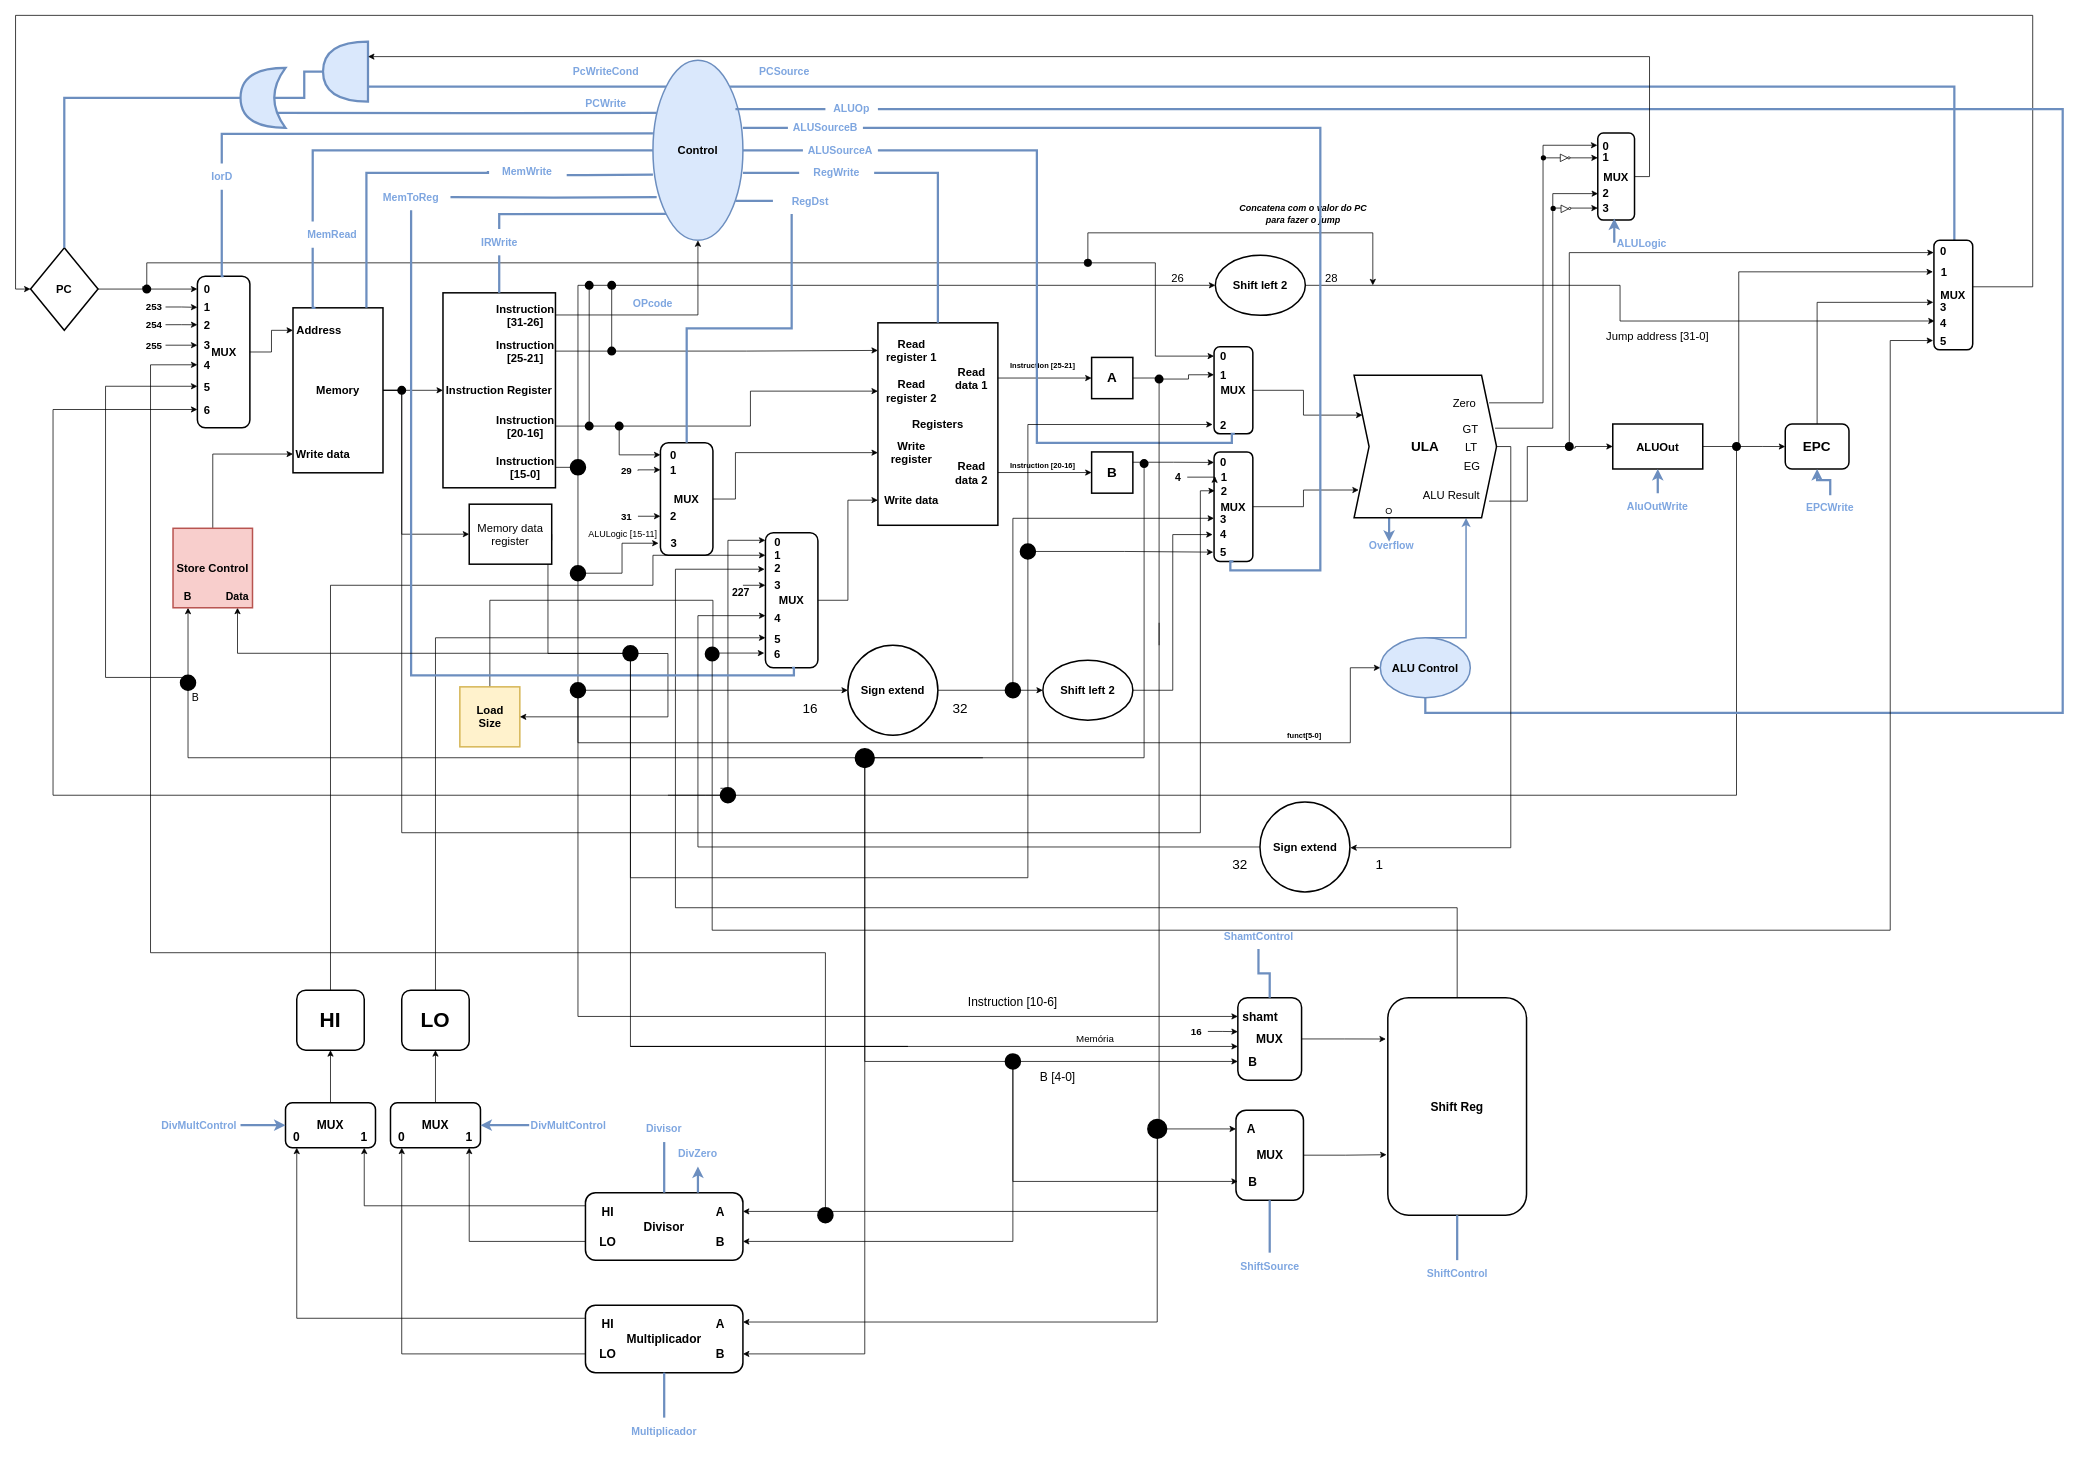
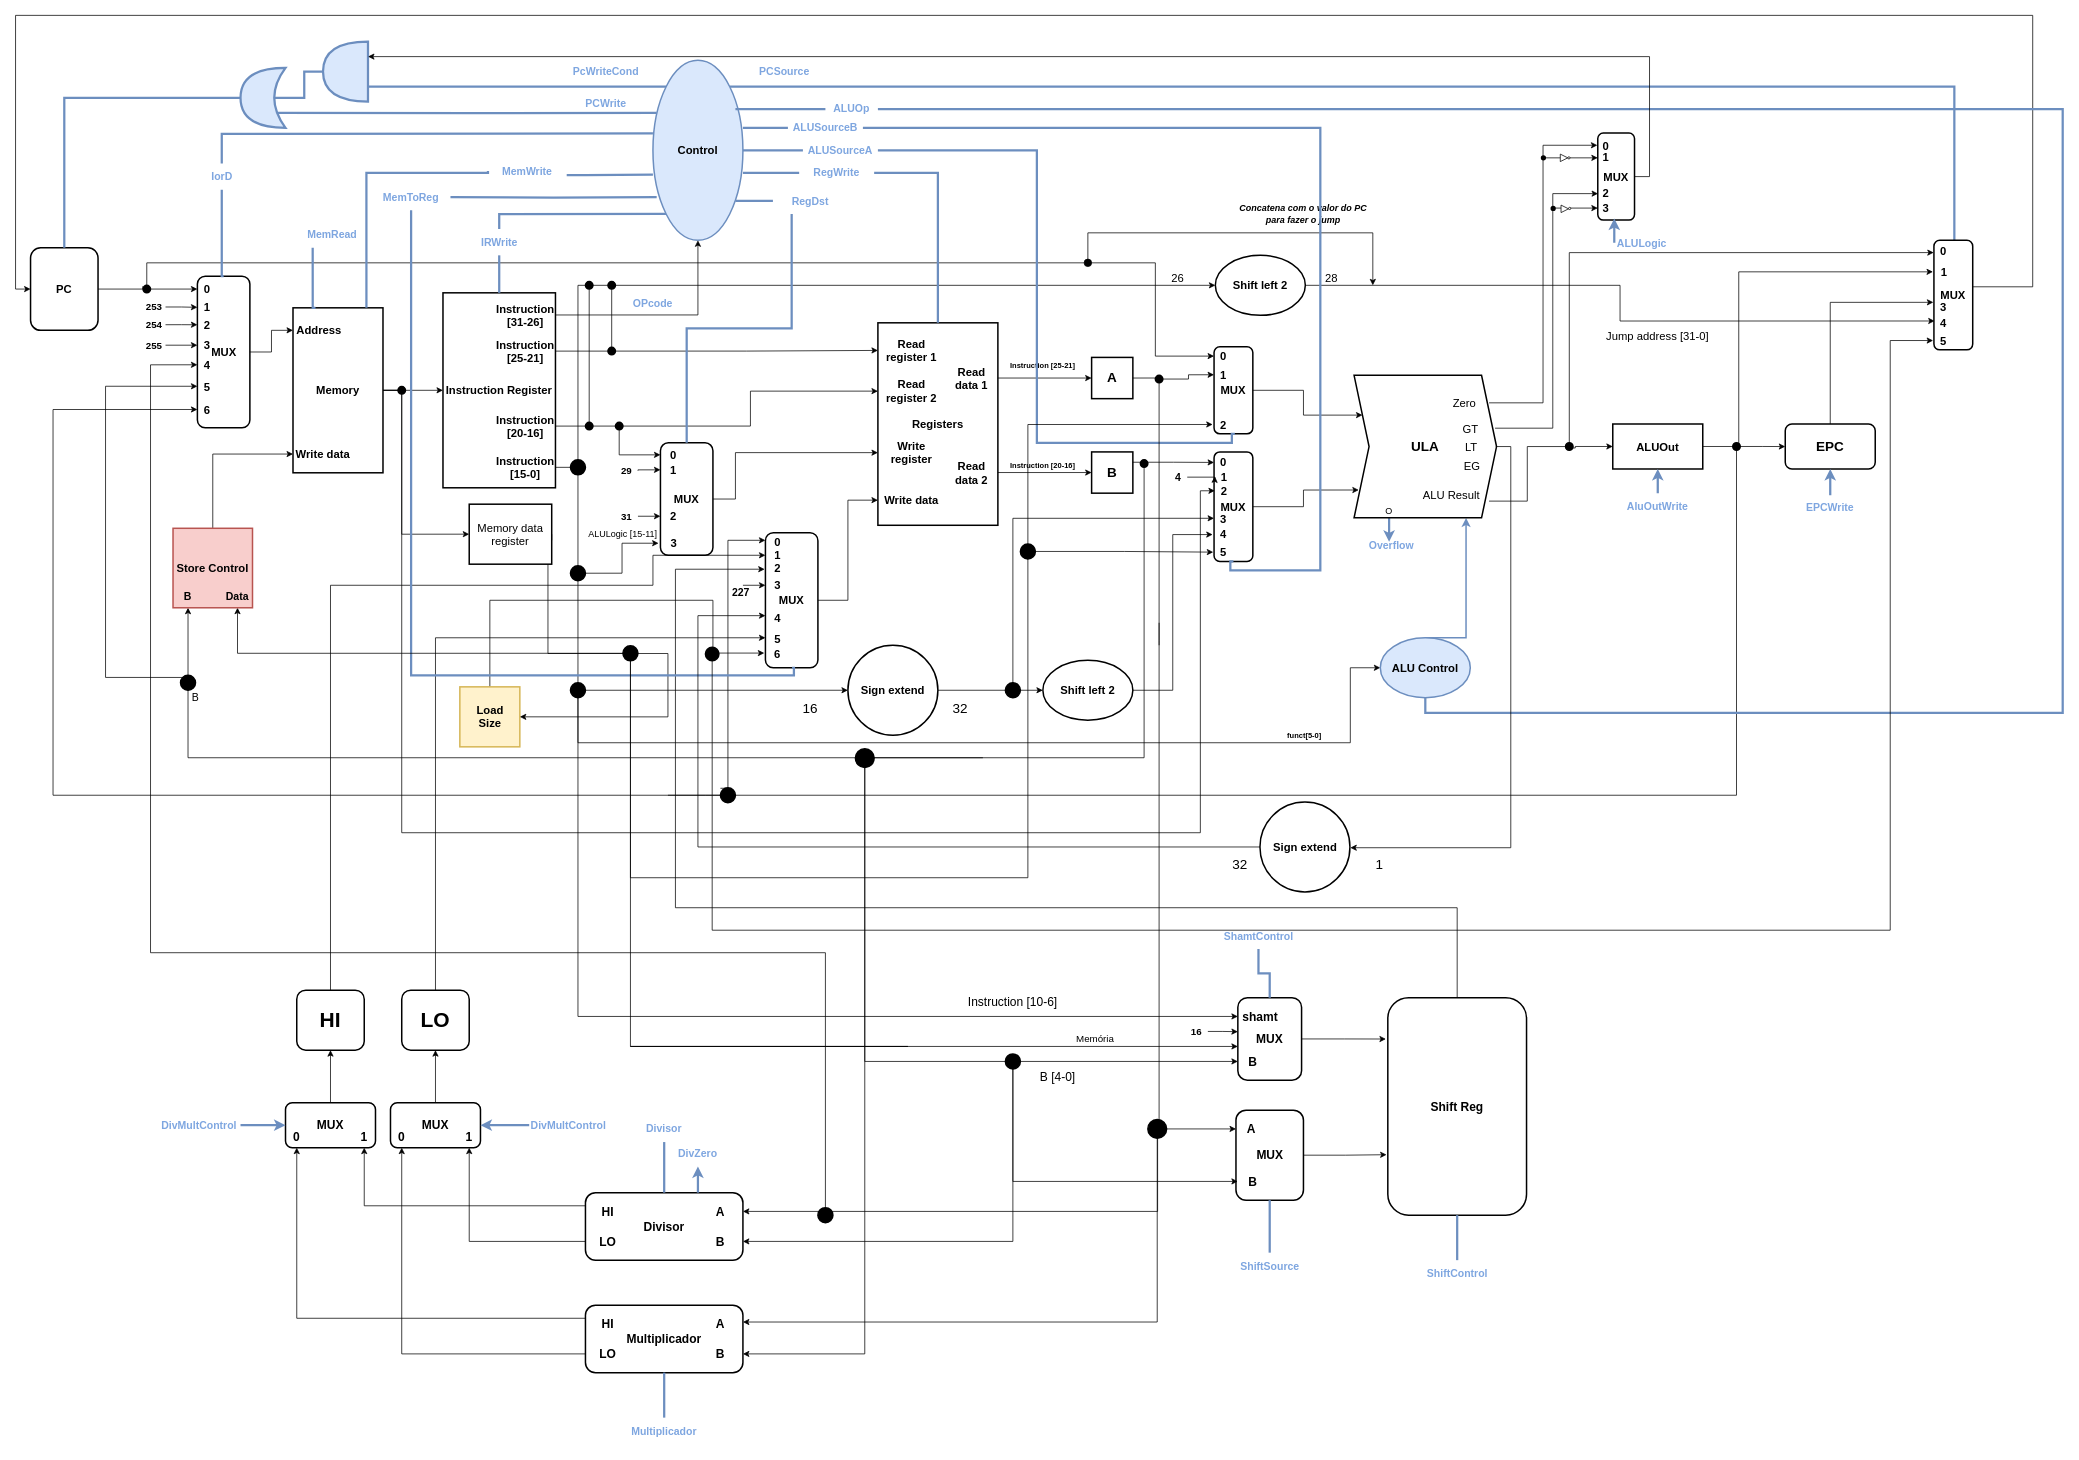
- <mxCell id="38" style="edgeStyle=orthogonalEdgeStyle;rounded=0;orthogonalLoop=1;jettySize=auto;html=1;exitX=0;exitY=0.5;exitDx=0;exitDy=0;fontSize=14;fontColor=#7EA6E0;endArrow=none;endFill=0;strokeWidth=3;entryX=0.25;entryY=0;entryDx=0;entryDy=0;fillColor=#dae8fc;strokeColor=#6c8ebf;" edge="1" parent="1" source="40" target="248"><mxGeometry relative="1" as="geometry"><mxPoint x="442" y="260" as="targetPoint" /><Array as="points"><mxPoint x="416" y="200" /></Array></mxGeometry></mxCell>
- <mxCell id="6" value="&lt;font size=&quot;1&quot;&gt;&lt;b style=&quot;font-size: 15px&quot;&gt;PC&lt;/b&gt;&lt;/font&gt;" style="rhombus;whiteSpace=wrap;html=1;strokeWidth=2;" vertex="1" parent="1"><mxGeometry x="40" y="330" width="90" height="110" as="geometry" /></mxCell>
+ <mxCell id="6" value="&lt;font size=&quot;1&quot;&gt;&lt;b style=&quot;font-size: 15px&quot;&gt;PC&lt;/b&gt;&lt;/font&gt;" style="rounded=1;whiteSpace=wrap;html=1;strokeWidth=2;" vertex="1" parent="1"><mxGeometry x="40" y="330" width="90" height="110" as="geometry" /></mxCell>
- <mxCell id="183" value="&lt;b&gt;&lt;font color=&quot;#000000&quot; style=&quot;font-size: 18px&quot;&gt;EPC&lt;/font&gt;&lt;/b&gt;" style="rounded=1;whiteSpace=wrap;html=1;fontSize=16;fontColor=#FF3333;strokeWidth=2;fillColor=none;" vertex="1" parent="1"><mxGeometry x="2380" y="565" width="85" height="60" as="geometry" /></mxCell>
+ <mxCell id="183" value="&lt;b&gt;&lt;font color=&quot;#000000&quot; style=&quot;font-size: 18px&quot;&gt;EPC&lt;/font&gt;&lt;/b&gt;" style="rounded=1;whiteSpace=wrap;html=1;fontSize=16;fontColor=#FF3333;strokeWidth=2;fillColor=none;" vertex="1" parent="1"><mxGeometry x="2380" y="565" width="120" height="60" as="geometry" /></mxCell>
